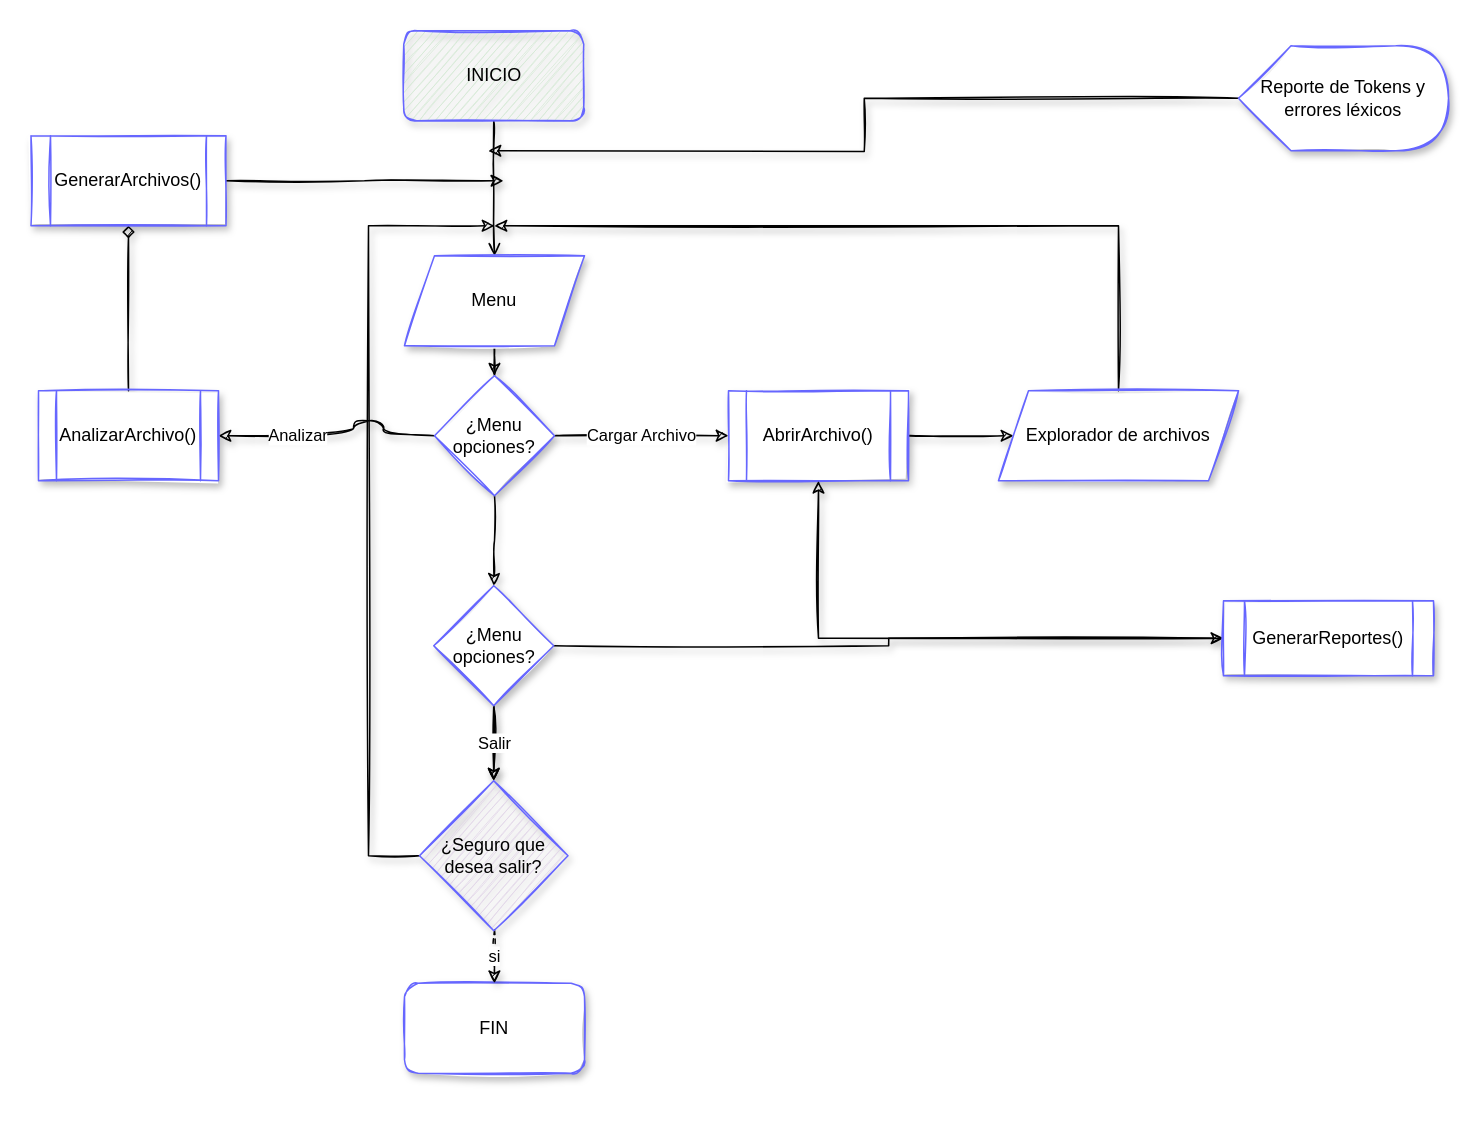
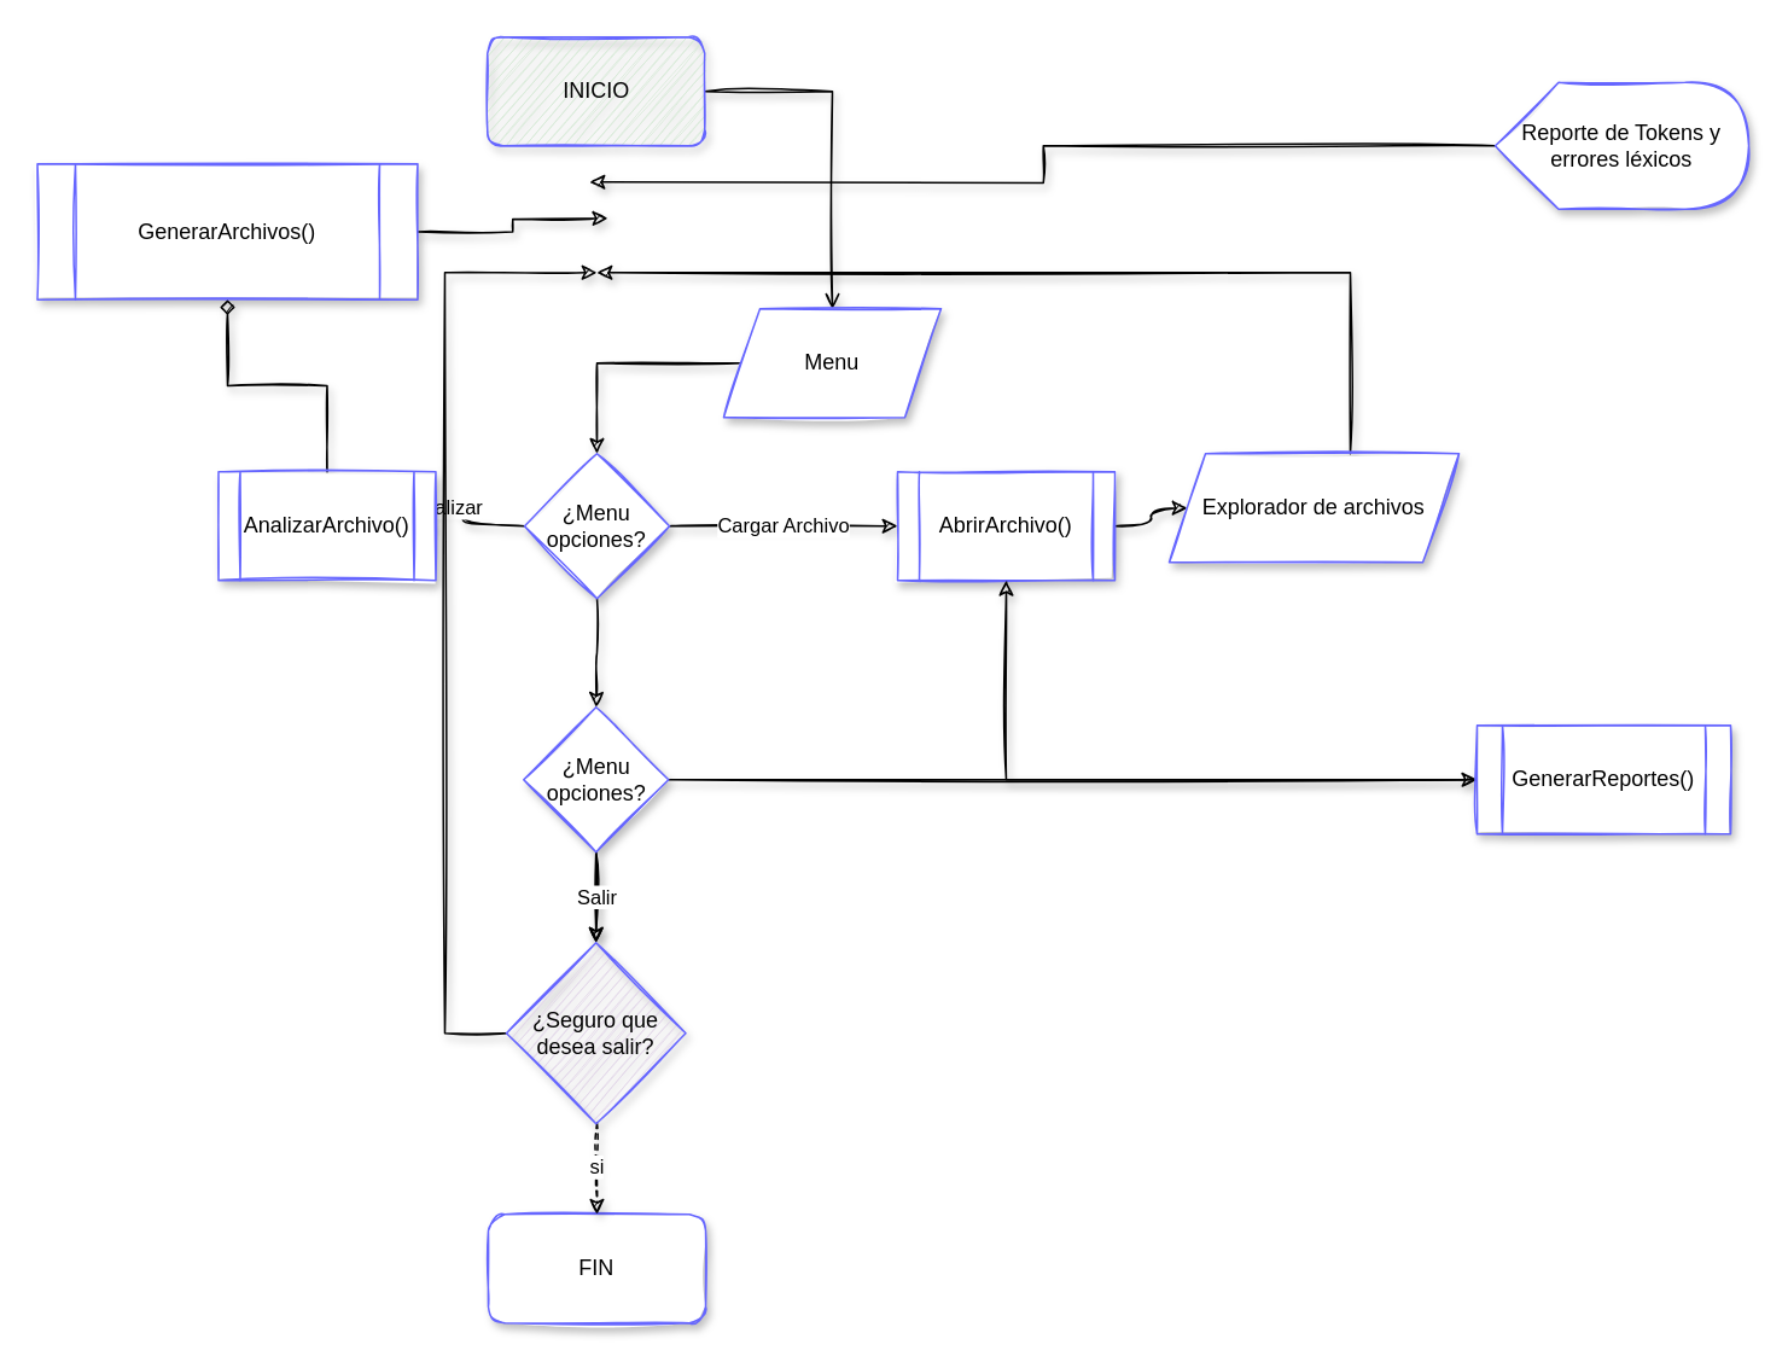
- <mxCell id="29" value="&lt;div&gt;&lt;span&gt;&lt;font style=&quot;font-size: 12px&quot;&gt;Reporte de Tokens y errores léxicos&lt;/font&gt;&lt;/span&gt;&lt;/div&gt;" style="shape=display;whiteSpace=wrap;html=1;shadow=1;glass=0;sketch=1;strokeColor=#6666FF;fillColor=#FFFFFF;gradientColor=none;gradientDirection=south;align=center;" vertex="1" parent="1"><mxGeometry x="825" y="30" width="140" height="70" as="geometry" /></mxCell>
+ <mxCell id="29" value="&lt;div&gt;&lt;span&gt;&lt;font style=&quot;font-size: 12px&quot;&gt;Reporte de Tokens y errores léxicos&lt;/font&gt;&lt;/span&gt;&lt;/div&gt;" style="shape=display;whiteSpace=wrap;html=1;shadow=1;glass=0;sketch=1;strokeColor=#6666FF;fillColor=#FFFFFF;gradientColor=none;gradientDirection=south;align=center;" vertex="1" parent="1"><mxGeometry x="825" y="45" width="140" height="70" as="geometry" /></mxCell>
- <mxCell id="25" value="GenerarArchivos()" style="shape=process;whiteSpace=wrap;html=1;backgroundOutline=1;shadow=1;strokeColor=#6666FF;fillColor=#FFFFFF;gradientDirection=south;glass=0;sketch=1;" vertex="1" parent="1"><mxGeometry x="20" y="90" width="130" height="60" as="geometry" /></mxCell>
+ <mxCell id="25" value="GenerarArchivos()" style="shape=process;whiteSpace=wrap;html=1;backgroundOutline=1;shadow=1;strokeColor=#6666FF;fillColor=#FFFFFF;gradientDirection=south;glass=0;sketch=1;" vertex="1" parent="1"><mxGeometry x="20" y="90" width="210" height="75" as="geometry" /></mxCell>
- <mxCell id="5" value="Menu" style="shape=parallelogram;perimeter=parallelogramPerimeter;whiteSpace=wrap;html=1;fixedSize=1;shadow=1;glass=0;sketch=1;strokeColor=#6666FF;fillColor=#FFFFFF;gradientColor=none;gradientDirection=south;" vertex="1" parent="1"><mxGeometry x="269" y="170" width="120" height="60" as="geometry" /></mxCell>
+ <mxCell id="5" value="Menu" style="shape=parallelogram;perimeter=parallelogramPerimeter;whiteSpace=wrap;html=1;fixedSize=1;shadow=1;glass=0;sketch=1;strokeColor=#6666FF;fillColor=#FFFFFF;gradientColor=none;gradientDirection=south;" vertex="1" parent="1"><mxGeometry x="399" y="170" width="120" height="60" as="geometry" /></mxCell>
- <mxCell id="23" value="AnalizarArchivo()" style="shape=process;whiteSpace=wrap;html=1;backgroundOutline=1;shadow=1;strokeColor=#6666FF;fillColor=#FFFFFF;gradientDirection=south;glass=0;sketch=1;" vertex="1" parent="1"><mxGeometry x="25" y="260" width="120" height="60" as="geometry" /></mxCell>
+ <mxCell id="23" value="AnalizarArchivo()" style="shape=process;whiteSpace=wrap;html=1;backgroundOutline=1;shadow=1;strokeColor=#6666FF;fillColor=#FFFFFF;gradientDirection=south;glass=0;sketch=1;" vertex="1" parent="1"><mxGeometry x="120" y="260" width="120" height="60" as="geometry" /></mxCell>
- <mxCell id="19" value="AbrirArchivo()" style="shape=process;whiteSpace=wrap;html=1;backgroundOutline=1;shadow=1;strokeColor=#6666FF;fillColor=#FFFFFF;gradientDirection=south;glass=0;sketch=1;" vertex="1" parent="1"><mxGeometry x="485" y="260" width="120" height="60" as="geometry" /></mxCell>
+ <mxCell id="19" value="AbrirArchivo()" style="shape=process;whiteSpace=wrap;html=1;backgroundOutline=1;shadow=1;strokeColor=#6666FF;fillColor=#FFFFFF;gradientDirection=south;glass=0;sketch=1;" vertex="1" parent="1"><mxGeometry x="495" y="260" width="120" height="60" as="geometry" /></mxCell>
- <mxCell id="21" value="Explorador de archivos" style="shape=parallelogram;perimeter=parallelogramPerimeter;whiteSpace=wrap;html=1;fixedSize=1;shadow=1;glass=0;sketch=1;strokeColor=#6666FF;fillColor=#FFFFFF;gradientColor=none;gradientDirection=south;" vertex="1" parent="1"><mxGeometry x="665" y="260" width="160" height="60" as="geometry" /></mxCell>
+ <mxCell id="21" value="Explorador de archivos" style="shape=parallelogram;perimeter=parallelogramPerimeter;whiteSpace=wrap;html=1;fixedSize=1;shadow=1;glass=0;sketch=1;strokeColor=#6666FF;fillColor=#FFFFFF;gradientColor=none;gradientDirection=south;" vertex="1" parent="1"><mxGeometry x="645" y="250" width="160" height="60" as="geometry" /></mxCell>
- <mxCell id="27" value="GenerarReportes()" style="shape=process;whiteSpace=wrap;html=1;backgroundOutline=1;shadow=1;strokeColor=#6666FF;fillColor=#FFFFFF;gradientDirection=south;glass=0;sketch=1;" vertex="1" parent="1"><mxGeometry x="815" y="400" width="140" height="50" as="geometry" /></mxCell>
+ <mxCell id="27" value="GenerarReportes()" style="shape=process;whiteSpace=wrap;html=1;backgroundOutline=1;shadow=1;strokeColor=#6666FF;fillColor=#FFFFFF;gradientDirection=south;glass=0;sketch=1;" vertex="1" parent="1"><mxGeometry x="815" y="400" width="140" height="60" as="geometry" /></mxCell>
- <mxCell id="14" value="FIN" style="rounded=1;whiteSpace=wrap;html=1;shadow=1;glass=0;sketch=1;strokeColor=#6666FF;fillColor=#FFFFFF;gradientColor=none;gradientDirection=south;" vertex="1" parent="1"><mxGeometry x="269" y="655" width="120" height="60" as="geometry" /></mxCell>
+ <mxCell id="14" value="FIN" style="rounded=1;whiteSpace=wrap;html=1;shadow=1;glass=0;sketch=1;strokeColor=#6666FF;fillColor=#FFFFFF;gradientColor=none;gradientDirection=south;" vertex="1" parent="1"><mxGeometry x="269" y="670" width="120" height="60" as="geometry" /></mxCell>
